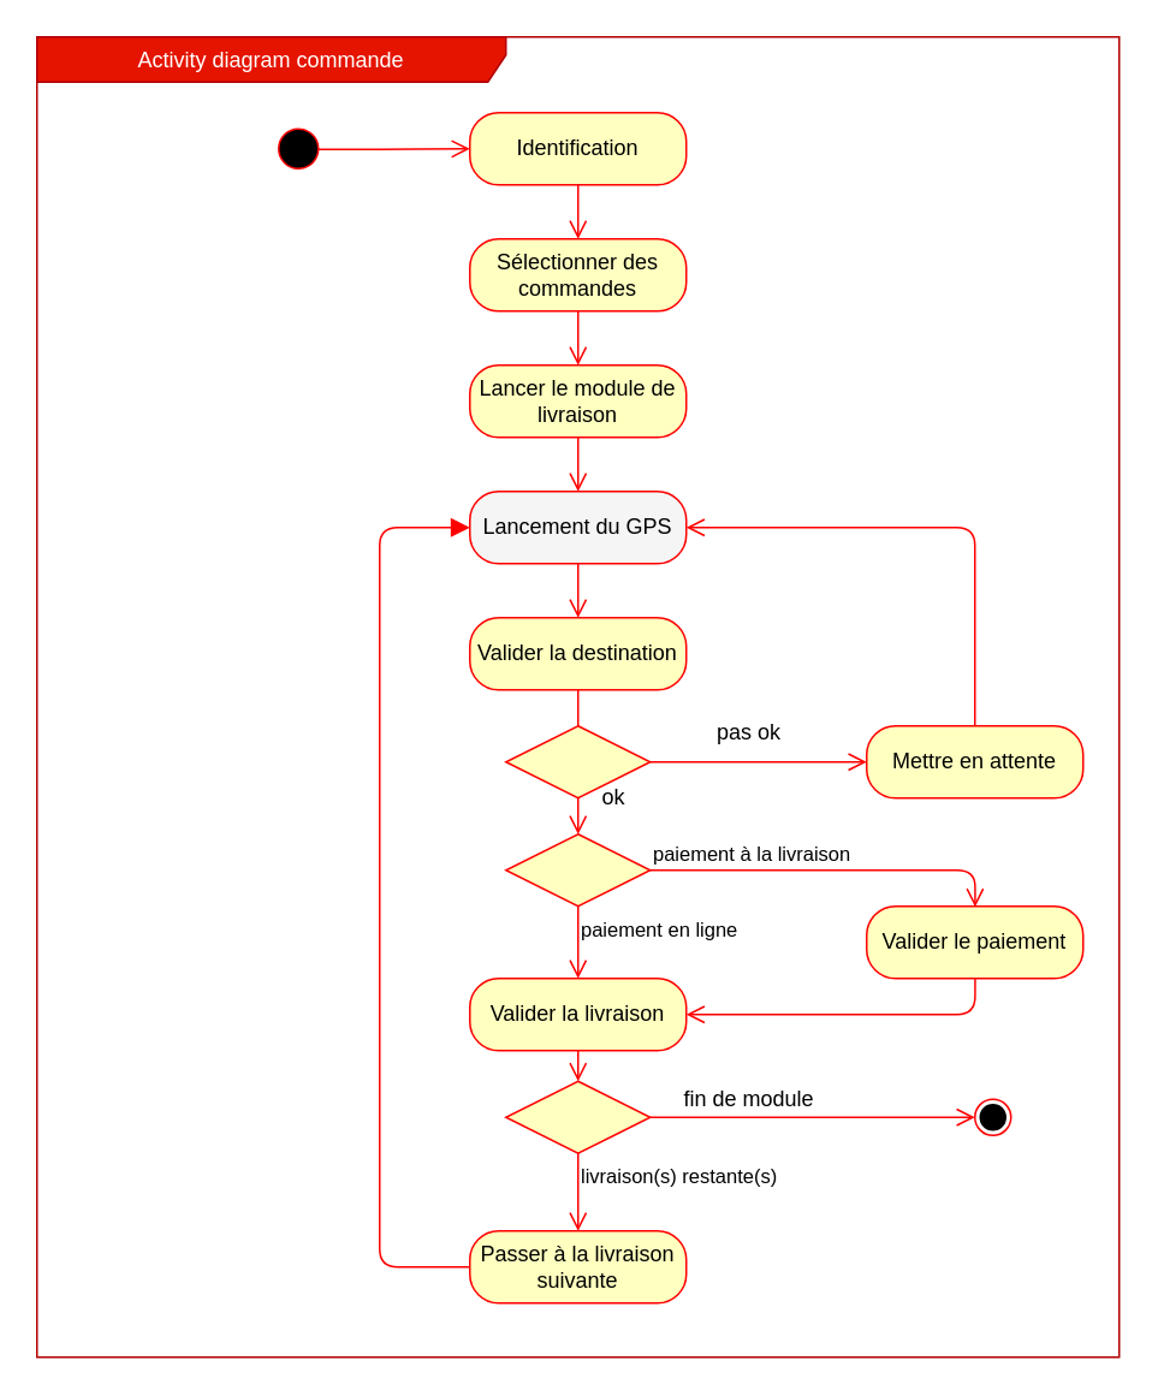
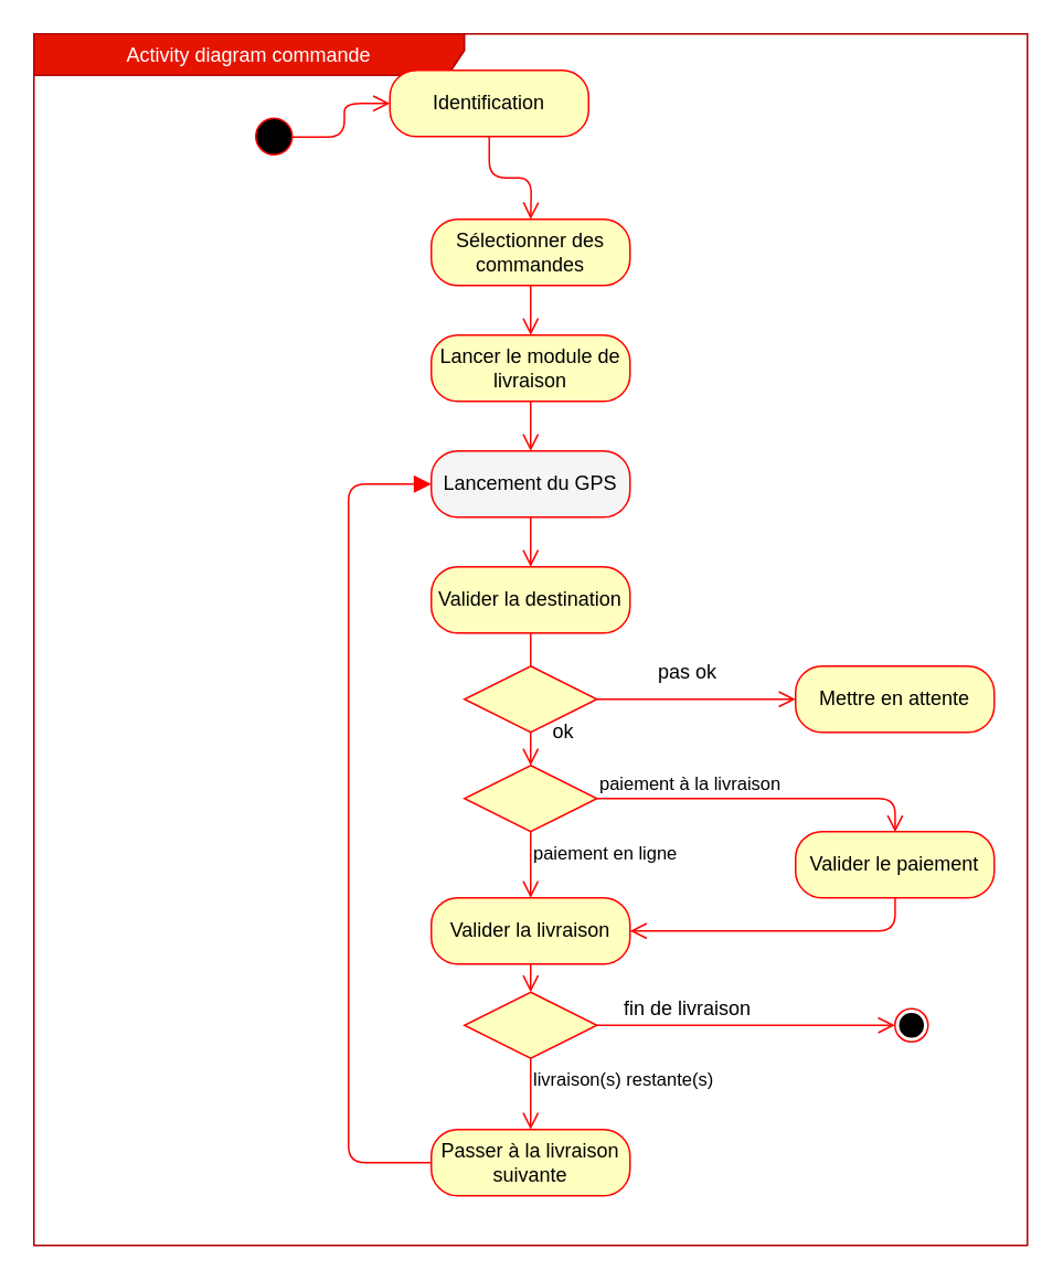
- <mxCell id="6" value="Identification" style="rounded=1;whiteSpace=wrap;html=1;arcSize=40;fontColor=#000000;fillColor=#ffffc0;strokeColor=#ff0000;" vertex="1" parent="1"><mxGeometry x="260" y="62" width="120" height="40" as="geometry" /></mxCell>
+ <mxCell id="6" value="Identification" style="rounded=1;whiteSpace=wrap;html=1;arcSize=40;fontColor=#000000;fillColor=#ffffc0;strokeColor=#ff0000;" vertex="1" parent="1"><mxGeometry x="235" y="42" width="120" height="40" as="geometry" /></mxCell>
- <mxCell id="34" value="" style="edgeStyle=orthogonalEdgeStyle;html=1;verticalAlign=bottom;endArrow=open;endSize=8;strokeColor=#ff0000;labelBackgroundColor=none;exitX=0.5;exitY=0;exitDx=0;exitDy=0;entryX=1;entryY=0.5;entryDx=0;entryDy=0;" edge="1" source="33" parent="1" target="12"><mxGeometry relative="1" as="geometry"><mxPoint x="540" y="492" as="targetPoint" /></mxGeometry></mxCell>
- <mxCell id="29" value="fin de module" style="text;html=1;strokeColor=none;fillColor=none;align=center;verticalAlign=middle;whiteSpace=wrap;rounded=0;" vertex="1" parent="1"><mxGeometry x="370" y="599" width="90" height="20" as="geometry" /></mxCell>
+ <mxCell id="29" value="fin de livraison" style="text;html=1;strokeColor=none;fillColor=none;align=center;verticalAlign=middle;whiteSpace=wrap;rounded=0;" vertex="1" parent="1"><mxGeometry x="370" y="599" width="90" height="20" as="geometry" /></mxCell>
